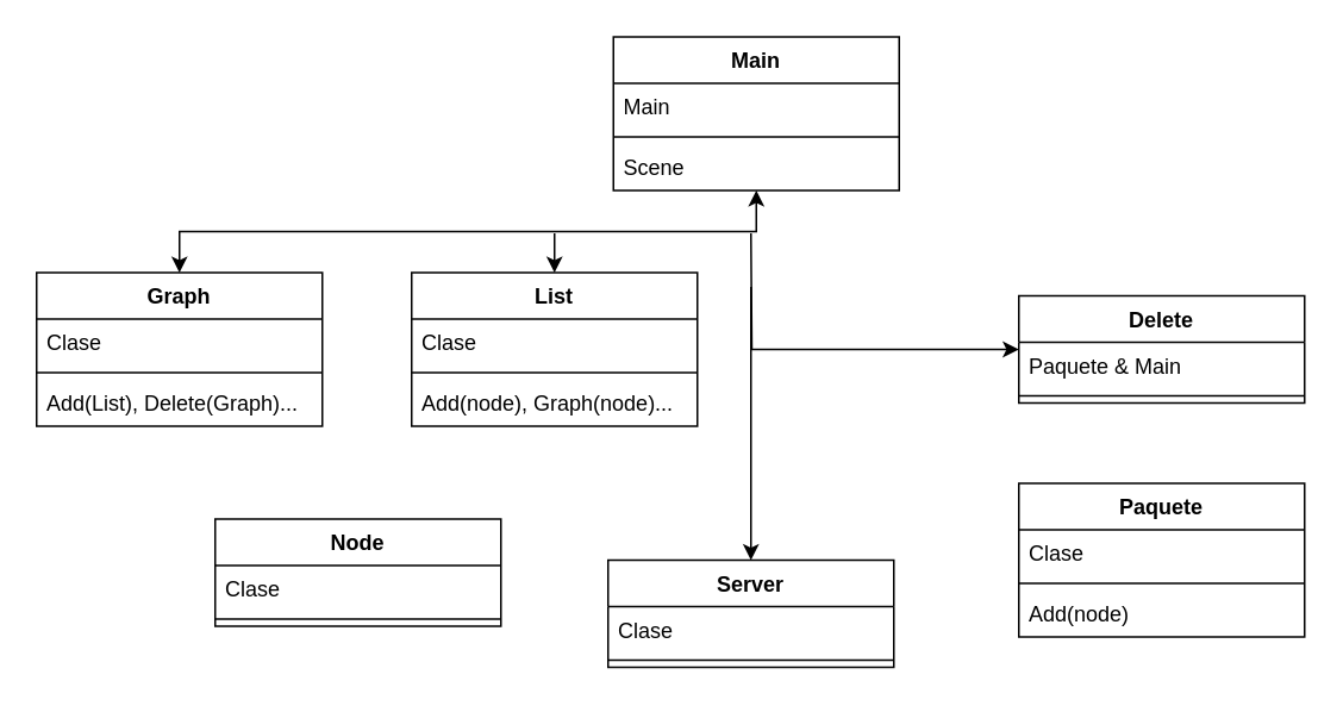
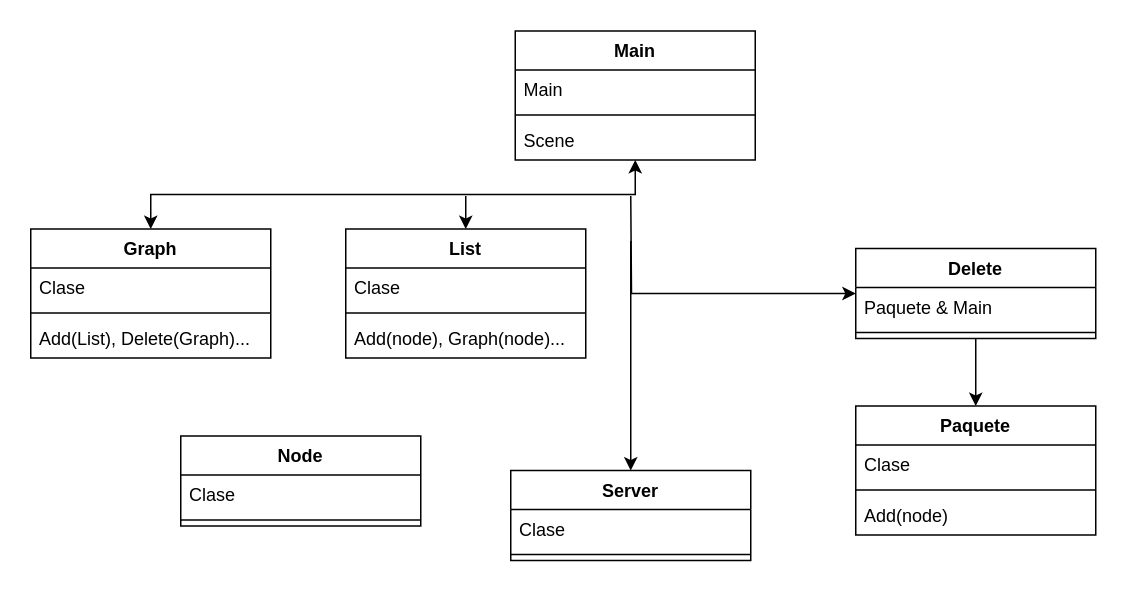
+ <mxCell id="12" style="edgeStyle=orthogonalEdgeStyle;rounded=0;orthogonalLoop=1;jettySize=auto;html=1;startArrow=none;startFill=0;endArrow=classic;endFill=1;strokeColor=#000000;" edge="1" parent="1" source="13" target="16"><mxGeometry relative="1" as="geometry" /></mxCell>
